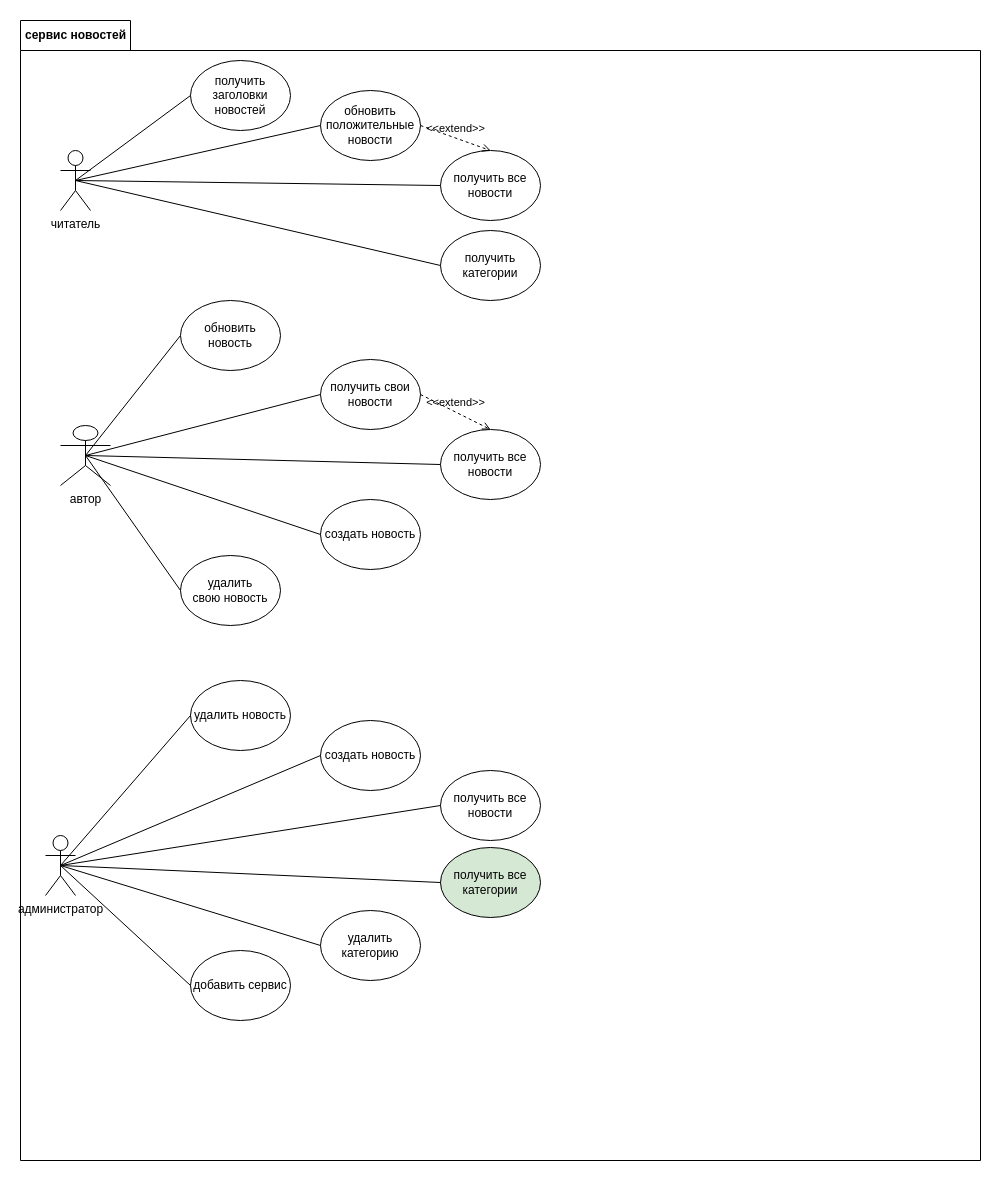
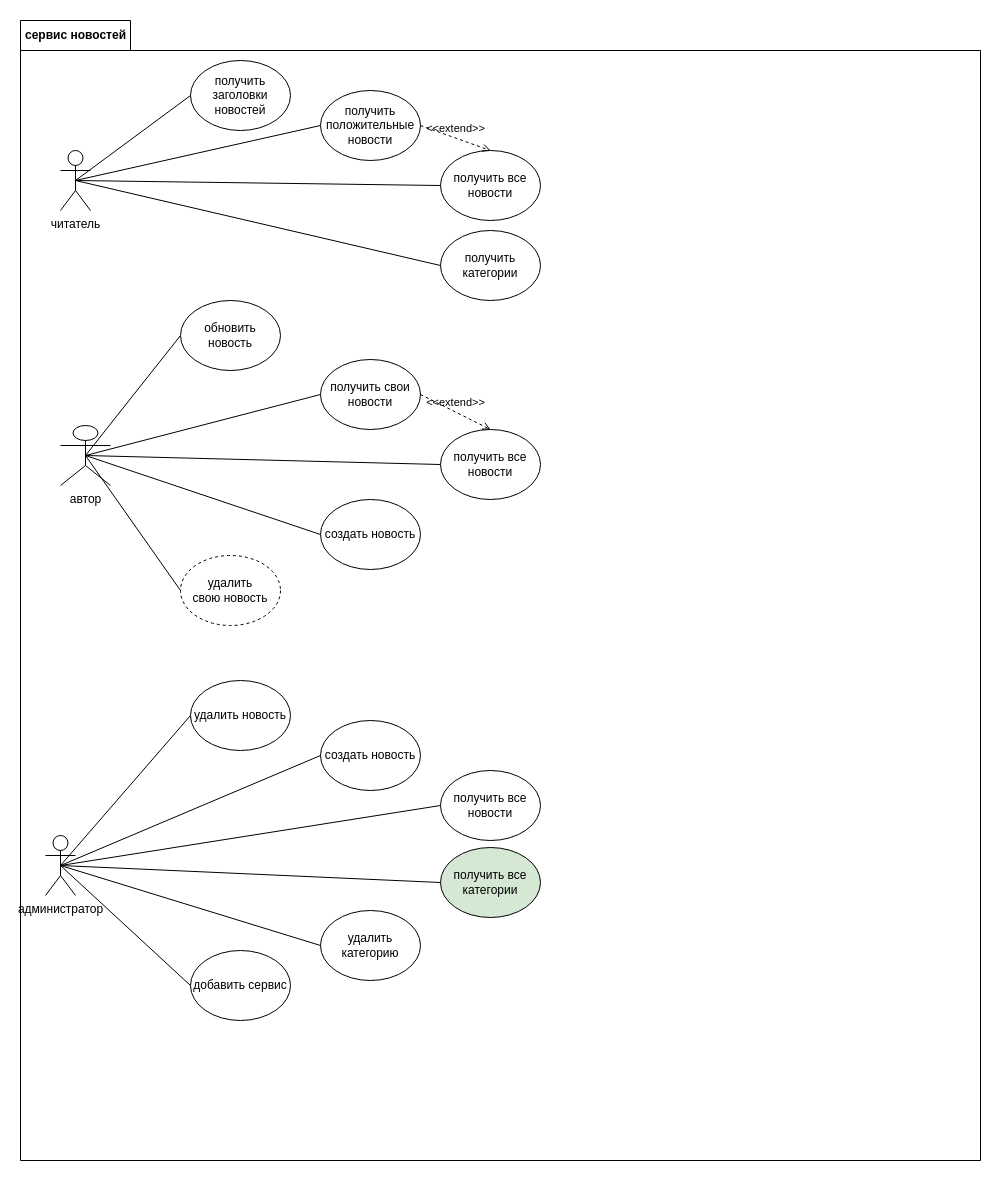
- <mxCell id="11" value="обновить положительные новости" style="ellipse;whiteSpace=wrap;html=1;" vertex="1" parent="2"><mxGeometry x="300" y="70" width="100" height="70" as="geometry" /></mxCell>
+ <mxCell id="11" value="получить положительные новости" style="ellipse;whiteSpace=wrap;html=1;" vertex="1" parent="2"><mxGeometry x="300" y="70" width="100" height="70" as="geometry" /></mxCell>
- <mxCell id="8" value="удалить свою&amp;nbsp;новость" style="ellipse;whiteSpace=wrap;html=1;" vertex="1" parent="2"><mxGeometry x="160" y="535" width="100" height="70" as="geometry" /></mxCell>
+ <mxCell id="8" value="удалить свою&amp;nbsp;новость" style="ellipse;whiteSpace=wrap;html=1;dashed=1;" vertex="1" parent="2"><mxGeometry x="160" y="535" width="100" height="70" as="geometry" /></mxCell>
